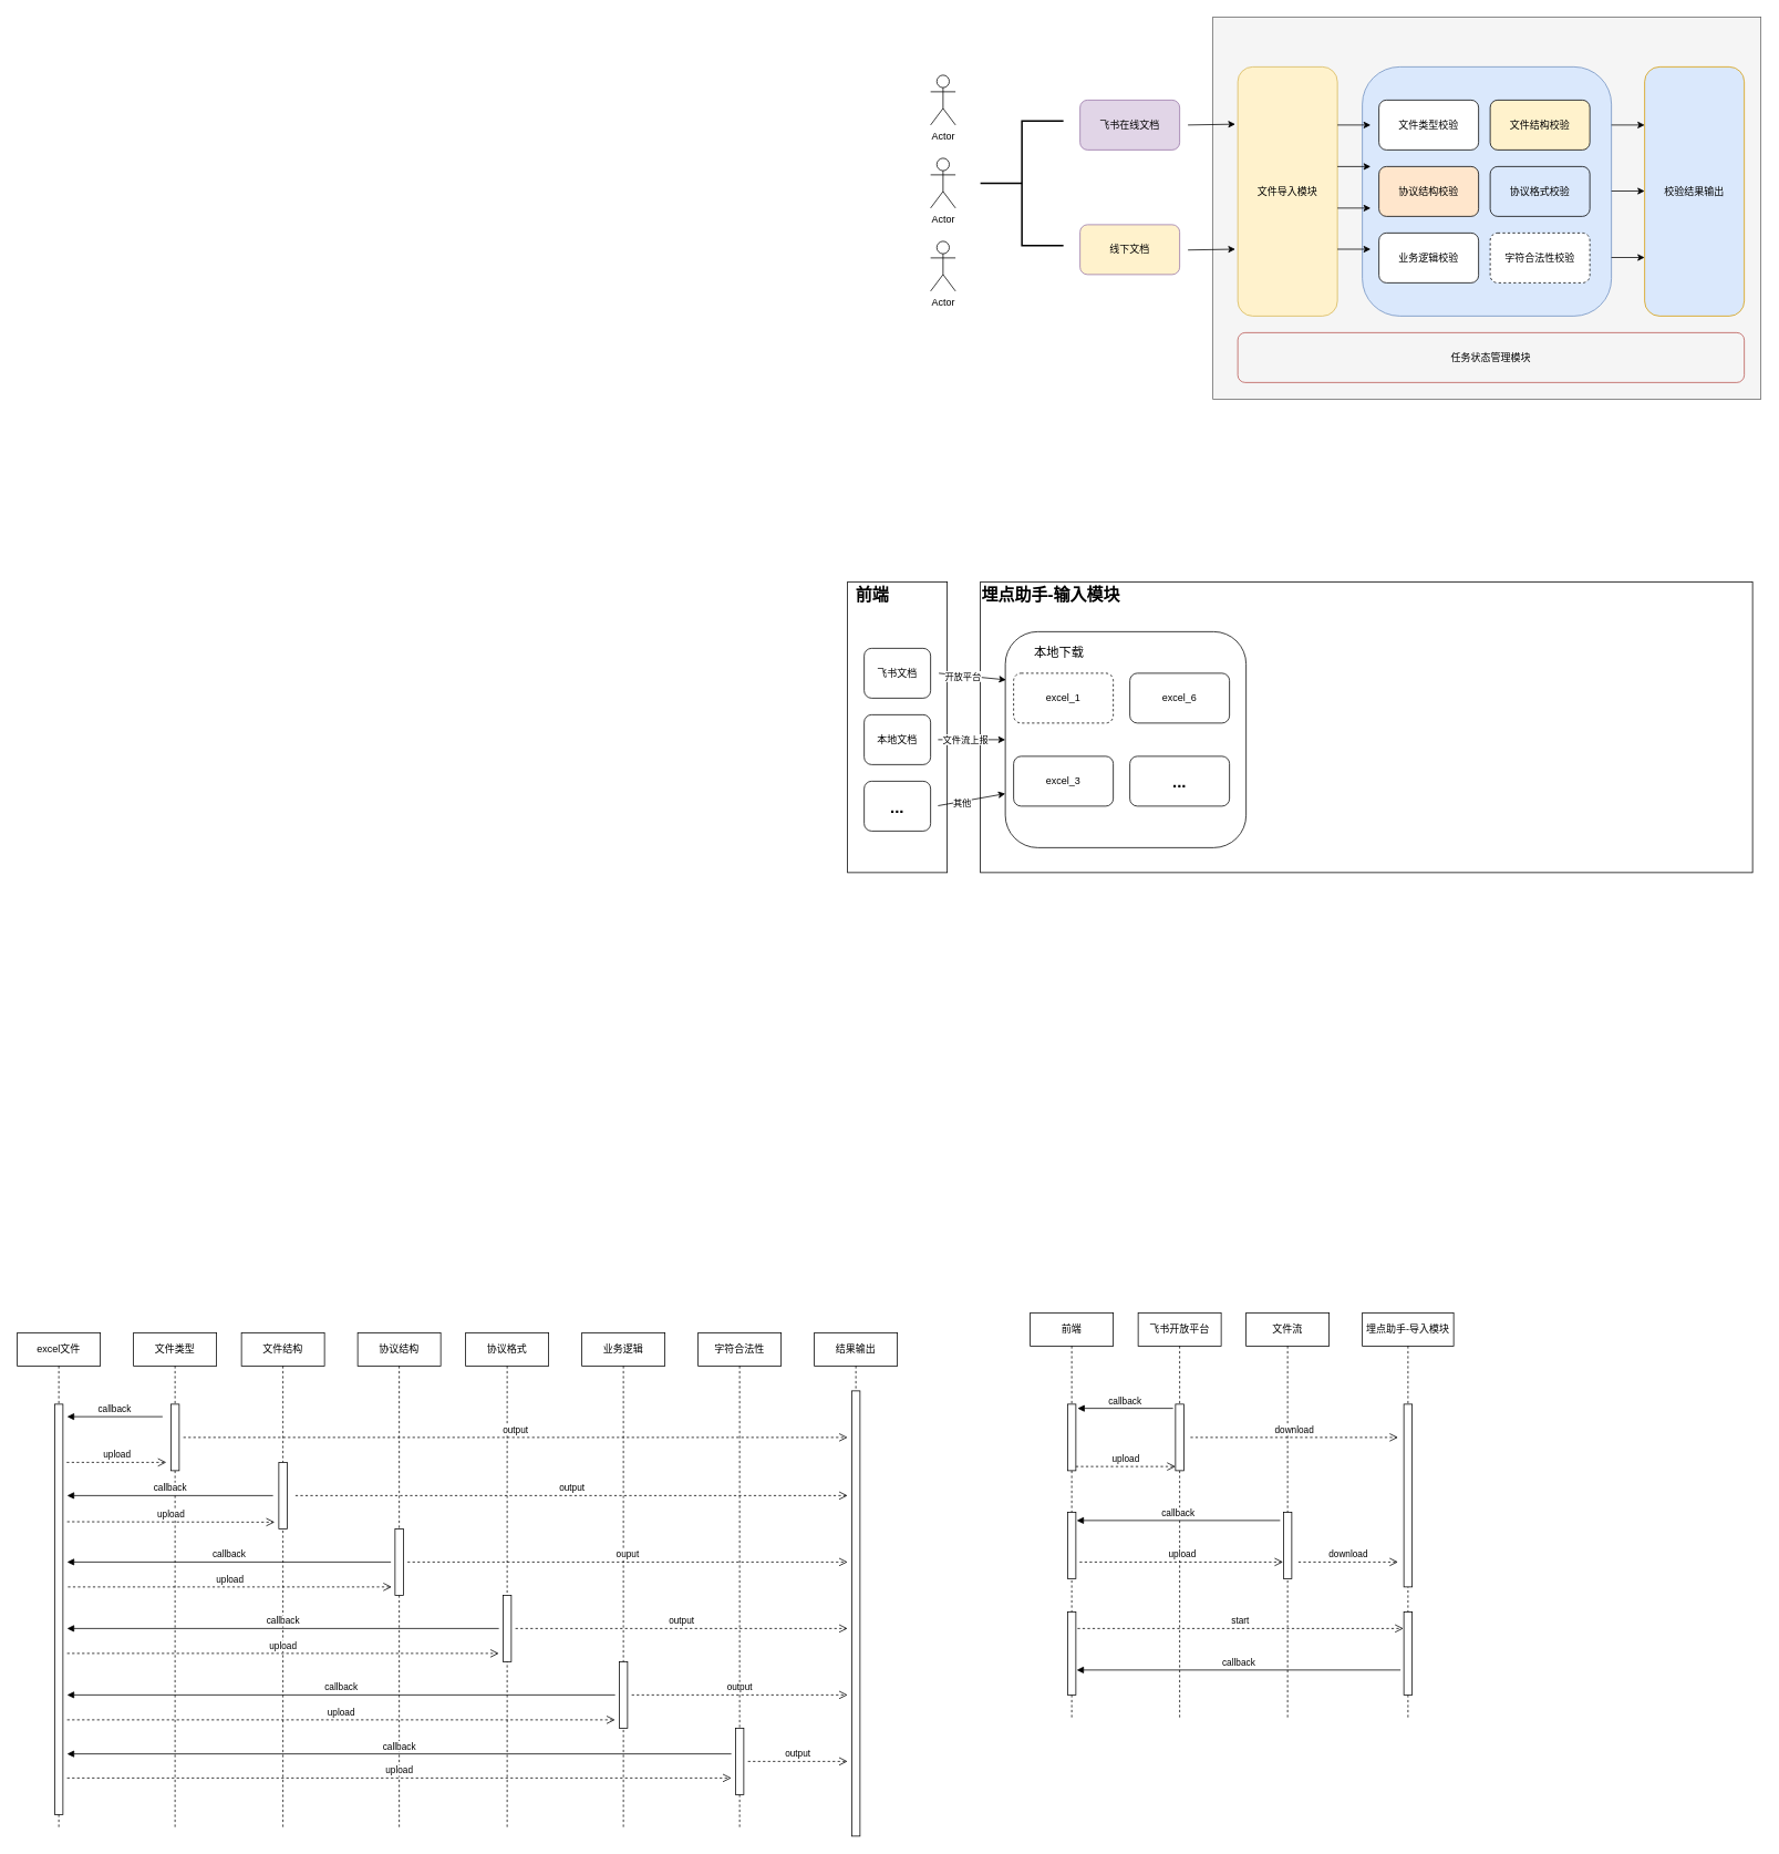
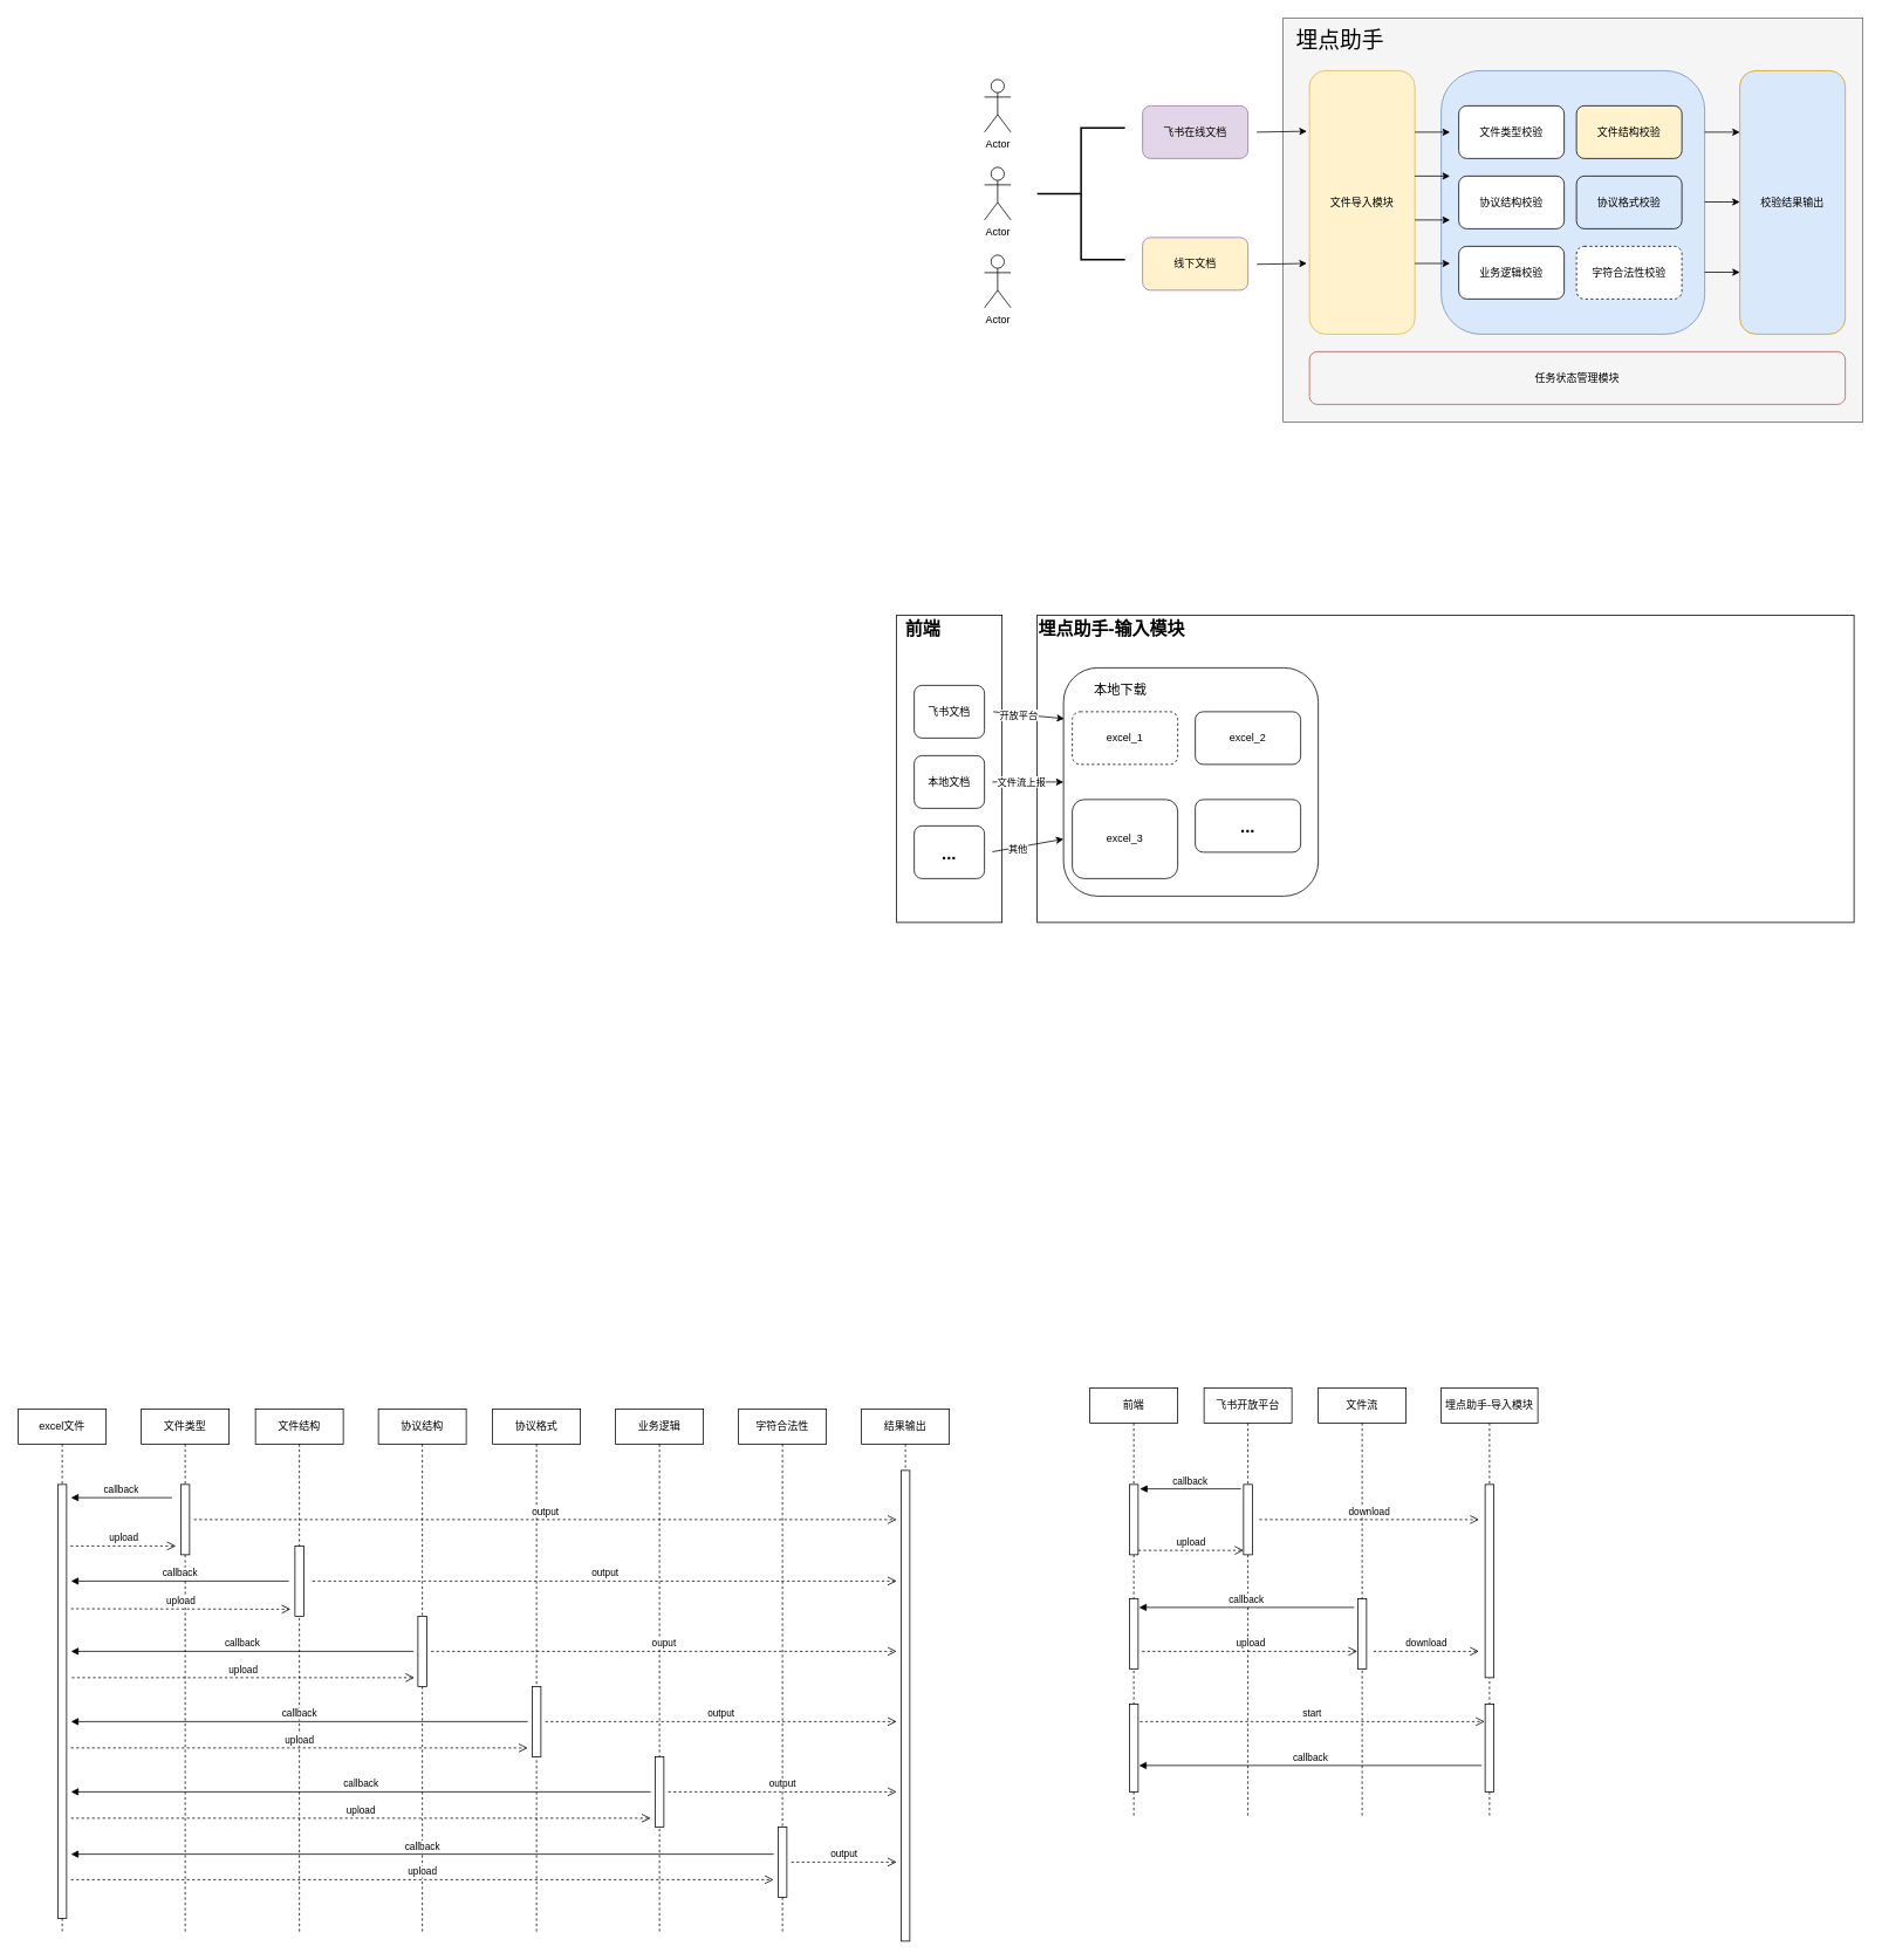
+ <mxCell id="4" value="埋点助手" style="text;html=1;align=center;verticalAlign=middle;whiteSpace=wrap;rounded=0;fontSize=25;" vertex="1" parent="1"><mxGeometry x="1460" y="30" width="130" height="30" as="geometry" /></mxCell>
- <mxCell id="18" value="协议结构校验" style="rounded=1;whiteSpace=wrap;html=1;fillColor=#ffe6cc;" vertex="1" parent="1"><mxGeometry x="1660" y="200" width="120" height="60" as="geometry" /></mxCell>
+ <mxCell id="18" value="协议结构校验" style="rounded=1;whiteSpace=wrap;html=1;" vertex="1" parent="1"><mxGeometry x="1660" y="200" width="120" height="60" as="geometry" /></mxCell>
- <mxCell id="45" value="excel_6" style="rounded=1;whiteSpace=wrap;html=1;" vertex="1" parent="1"><mxGeometry x="1360" y="810" width="120" height="60" as="geometry" /></mxCell>
+ <mxCell id="45" value="excel_2" style="rounded=1;whiteSpace=wrap;html=1;" vertex="1" parent="1"><mxGeometry x="1360" y="810" width="120" height="60" as="geometry" /></mxCell>
- <mxCell id="46" value="excel_3" style="rounded=1;whiteSpace=wrap;html=1;" vertex="1" parent="1"><mxGeometry x="1220" y="910" width="120" height="60" as="geometry" /></mxCell>
+ <mxCell id="46" value="excel_3" style="rounded=1;whiteSpace=wrap;html=1;" vertex="1" parent="1"><mxGeometry x="1220" y="910" width="120" height="90" as="geometry" /></mxCell>
